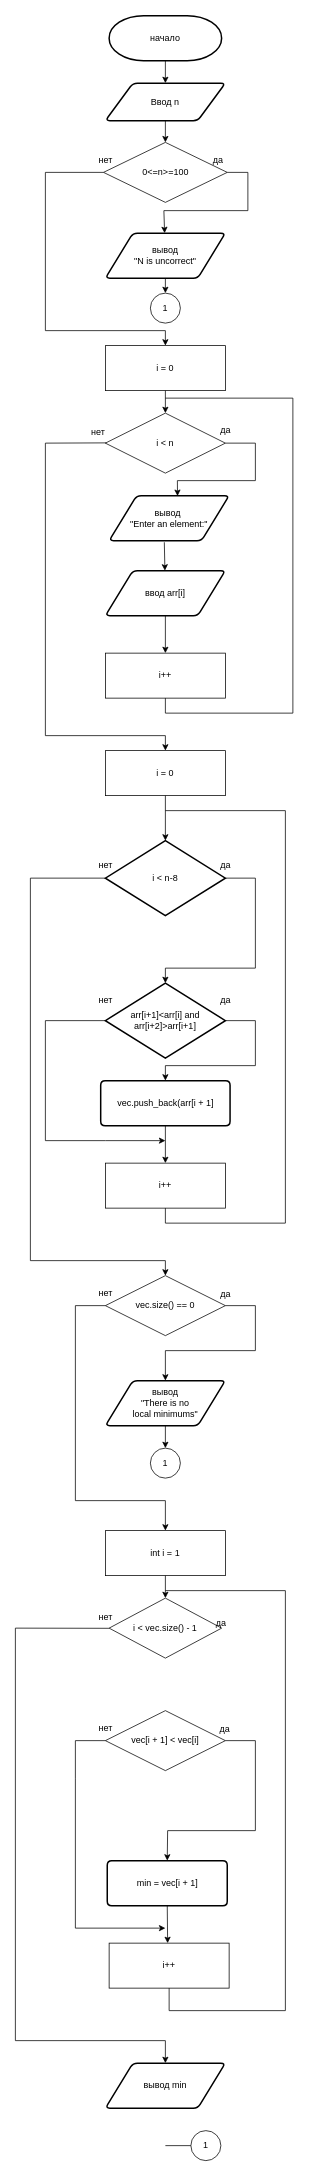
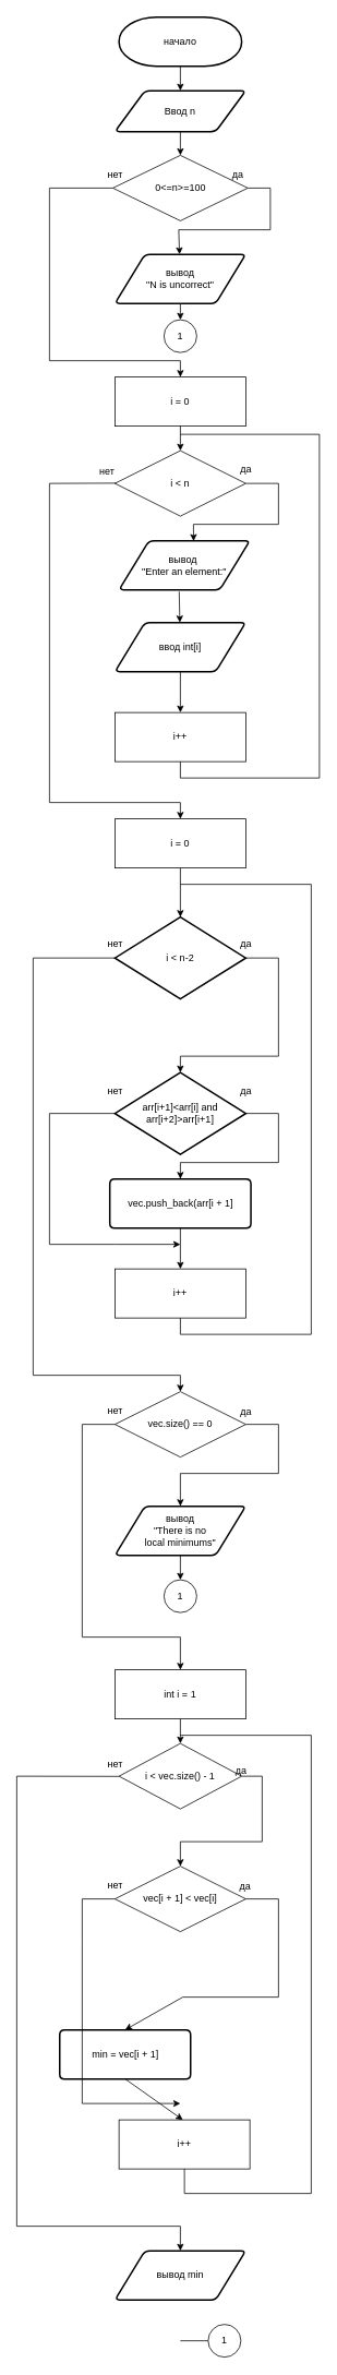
- <mxCell id="14" value="ввод arr[i]" style="shape=parallelogram;html=1;strokeWidth=2;perimeter=parallelogramPerimeter;whiteSpace=wrap;rounded=1;arcSize=12;size=0.23;" parent="1" vertex="1"><mxGeometry x="140" y="760" width="160" height="60" as="geometry" /></mxCell>
+ <mxCell id="14" value="ввод int[i]" style="shape=parallelogram;html=1;strokeWidth=2;perimeter=parallelogramPerimeter;whiteSpace=wrap;rounded=1;arcSize=12;size=0.23;" parent="1" vertex="1"><mxGeometry x="140" y="760" width="160" height="60" as="geometry" /></mxCell>
- <mxCell id="27" value="i &amp;lt; n-8" style="strokeWidth=2;html=1;shape=mxgraph.flowchart.decision;whiteSpace=wrap;" parent="1" vertex="1"><mxGeometry x="140" y="1120" width="160" height="100" as="geometry" /></mxCell>
+ <mxCell id="27" value="i &amp;lt; n-2" style="strokeWidth=2;html=1;shape=mxgraph.flowchart.decision;whiteSpace=wrap;" parent="1" vertex="1"><mxGeometry x="140" y="1120" width="160" height="100" as="geometry" /></mxCell>
+ <mxCell id="63" value="" style="endArrow=classic;html=1;rounded=0;exitX=1;exitY=0.5;exitDx=0;exitDy=0;entryX=0.5;entryY=0;entryDx=0;entryDy=0;" parent="1" source="50" target="58" edge="1"><mxGeometry width="50" height="50" relative="1" as="geometry"><mxPoint x="90" y="2410" as="sourcePoint" /><mxPoint x="140" y="2360" as="targetPoint" /><Array as="points"><mxPoint x="320" y="2170" /><mxPoint x="320" y="2250" /><mxPoint x="220" y="2250" /></Array></mxGeometry></mxCell>
- <mxCell id="61" value="min = vec[i + 1]" style="shape=parallelogram;html=1;strokeWidth=2;perimeter=parallelogramPerimeter;whiteSpace=wrap;rounded=1;arcSize=12;size=0;" parent="1" vertex="1"><mxGeometry x="142.5" y="2480" width="160" height="60" as="geometry" /></mxCell>
+ <mxCell id="61" value="min = vec[i + 1]" style="shape=parallelogram;html=1;strokeWidth=2;perimeter=parallelogramPerimeter;whiteSpace=wrap;rounded=1;arcSize=12;size=0;" parent="1" vertex="1"><mxGeometry x="72.5" y="2480" width="160" height="60" as="geometry" /></mxCell>
